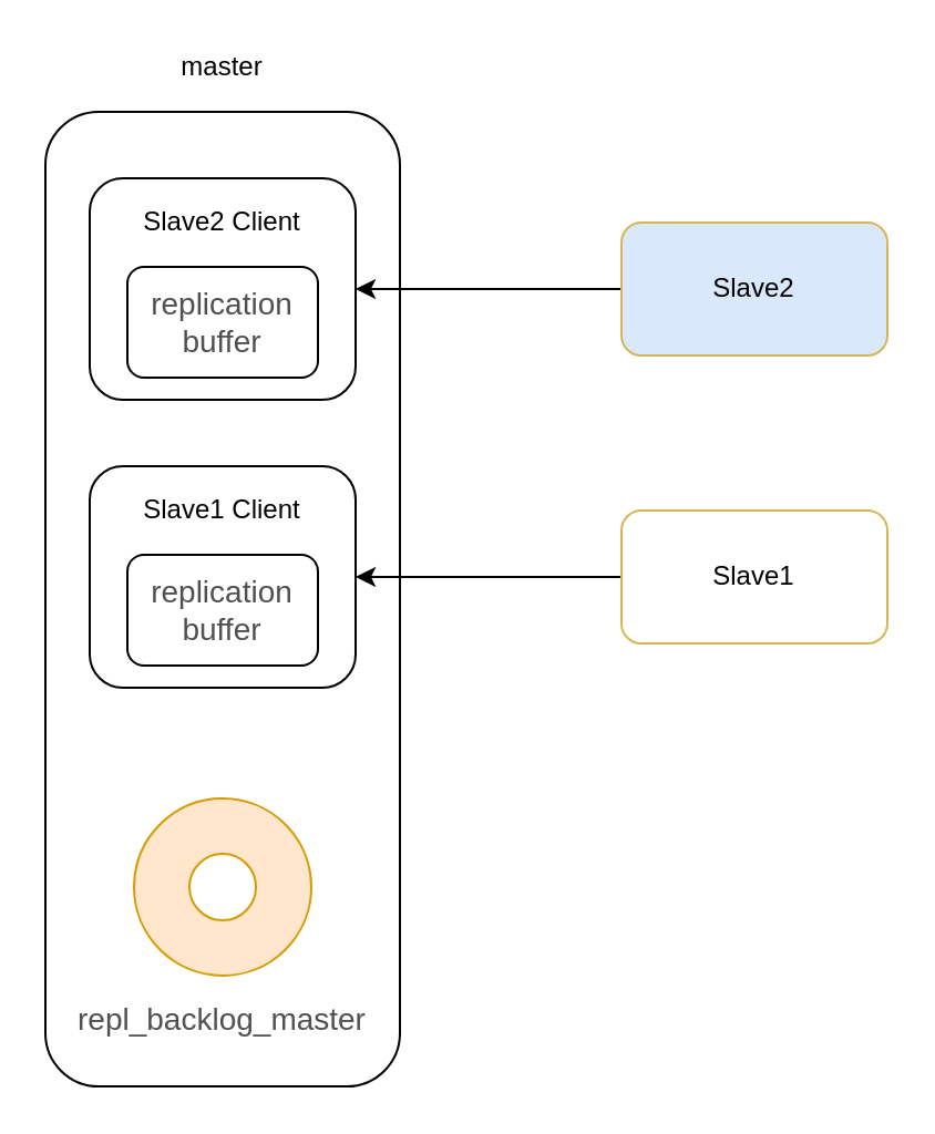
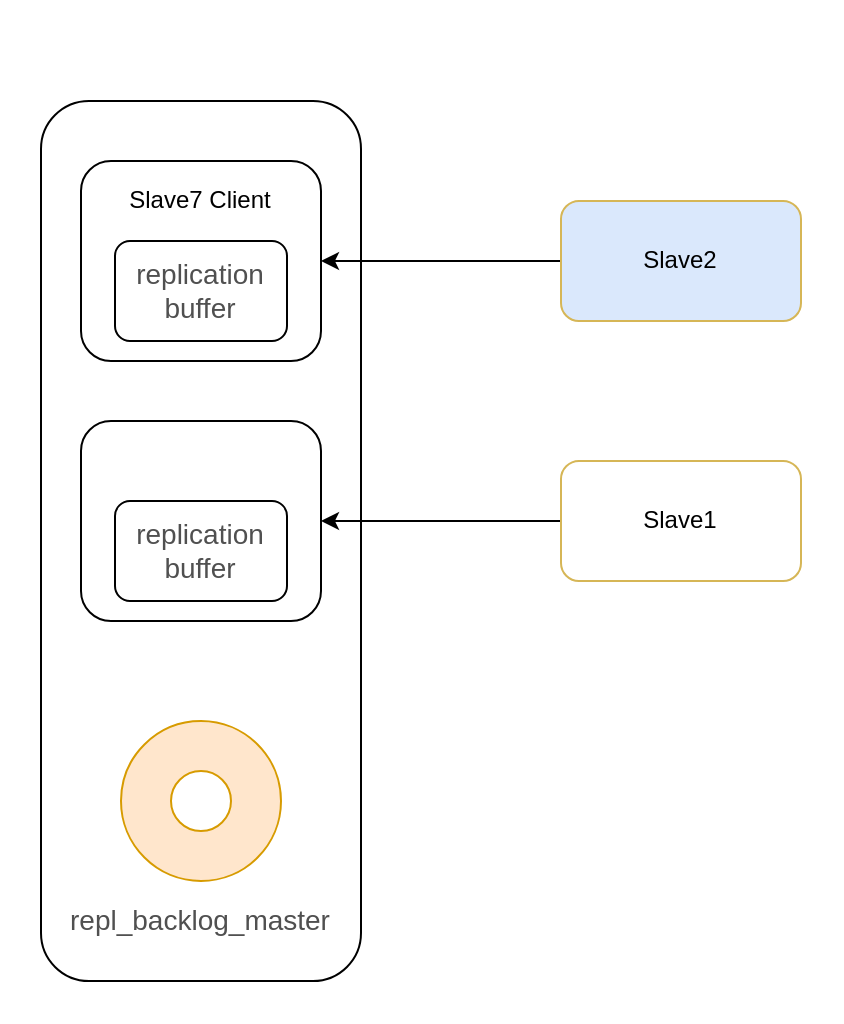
- <mxCell id="5" value="master" style="text;html=1;strokeColor=none;fillColor=none;align=center;verticalAlign=middle;whiteSpace=wrap;rounded=0;" vertex="1" parent="1"><mxGeometry x="80" y="20" width="40" height="20" as="geometry" /></mxCell>
- <mxCell id="13" value="Slave2 Client" style="text;html=1;strokeColor=none;fillColor=none;align=center;verticalAlign=middle;whiteSpace=wrap;rounded=0;" vertex="1" parent="1"><mxGeometry x="45" y="90" width="110" height="20" as="geometry" /></mxCell>
+ <mxCell id="13" value="Slave7 Client" style="text;html=1;strokeColor=none;fillColor=none;align=center;verticalAlign=middle;whiteSpace=wrap;rounded=0;" vertex="1" parent="1"><mxGeometry x="45" y="90" width="110" height="20" as="geometry" /></mxCell>
- <mxCell id="10" value="Slave1 Client" style="text;html=1;strokeColor=none;fillColor=none;align=center;verticalAlign=middle;whiteSpace=wrap;rounded=0;" vertex="1" parent="1"><mxGeometry x="45" y="220" width="110" height="20" as="geometry" /></mxCell>
